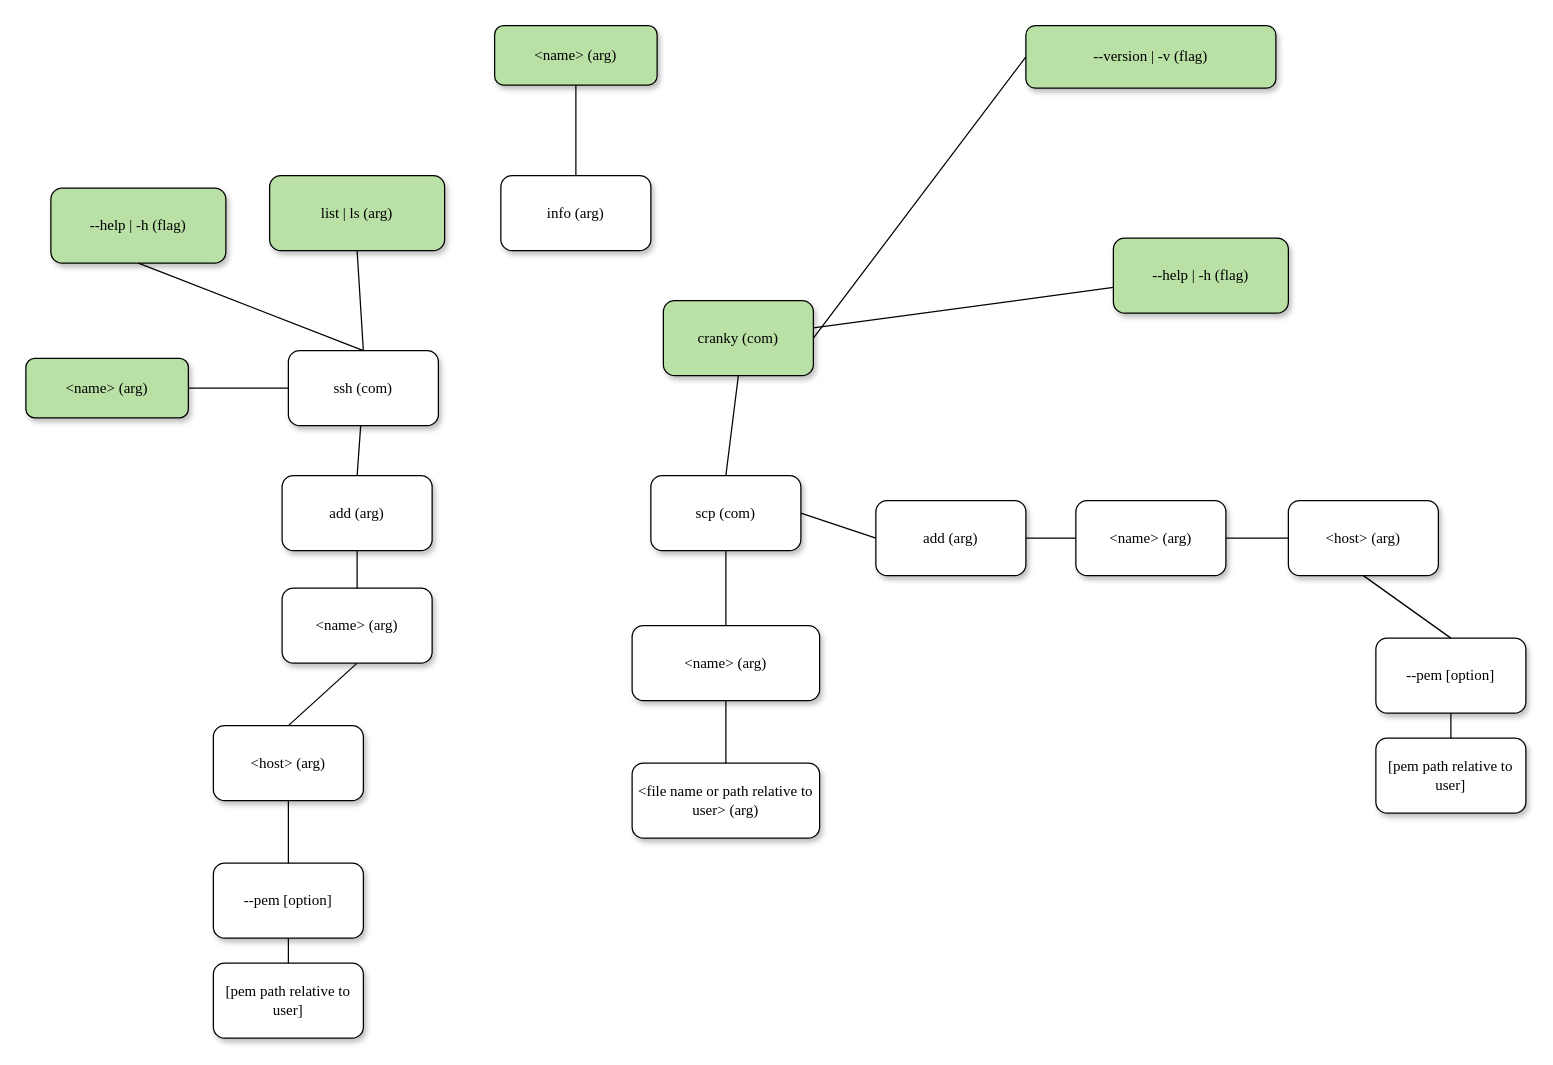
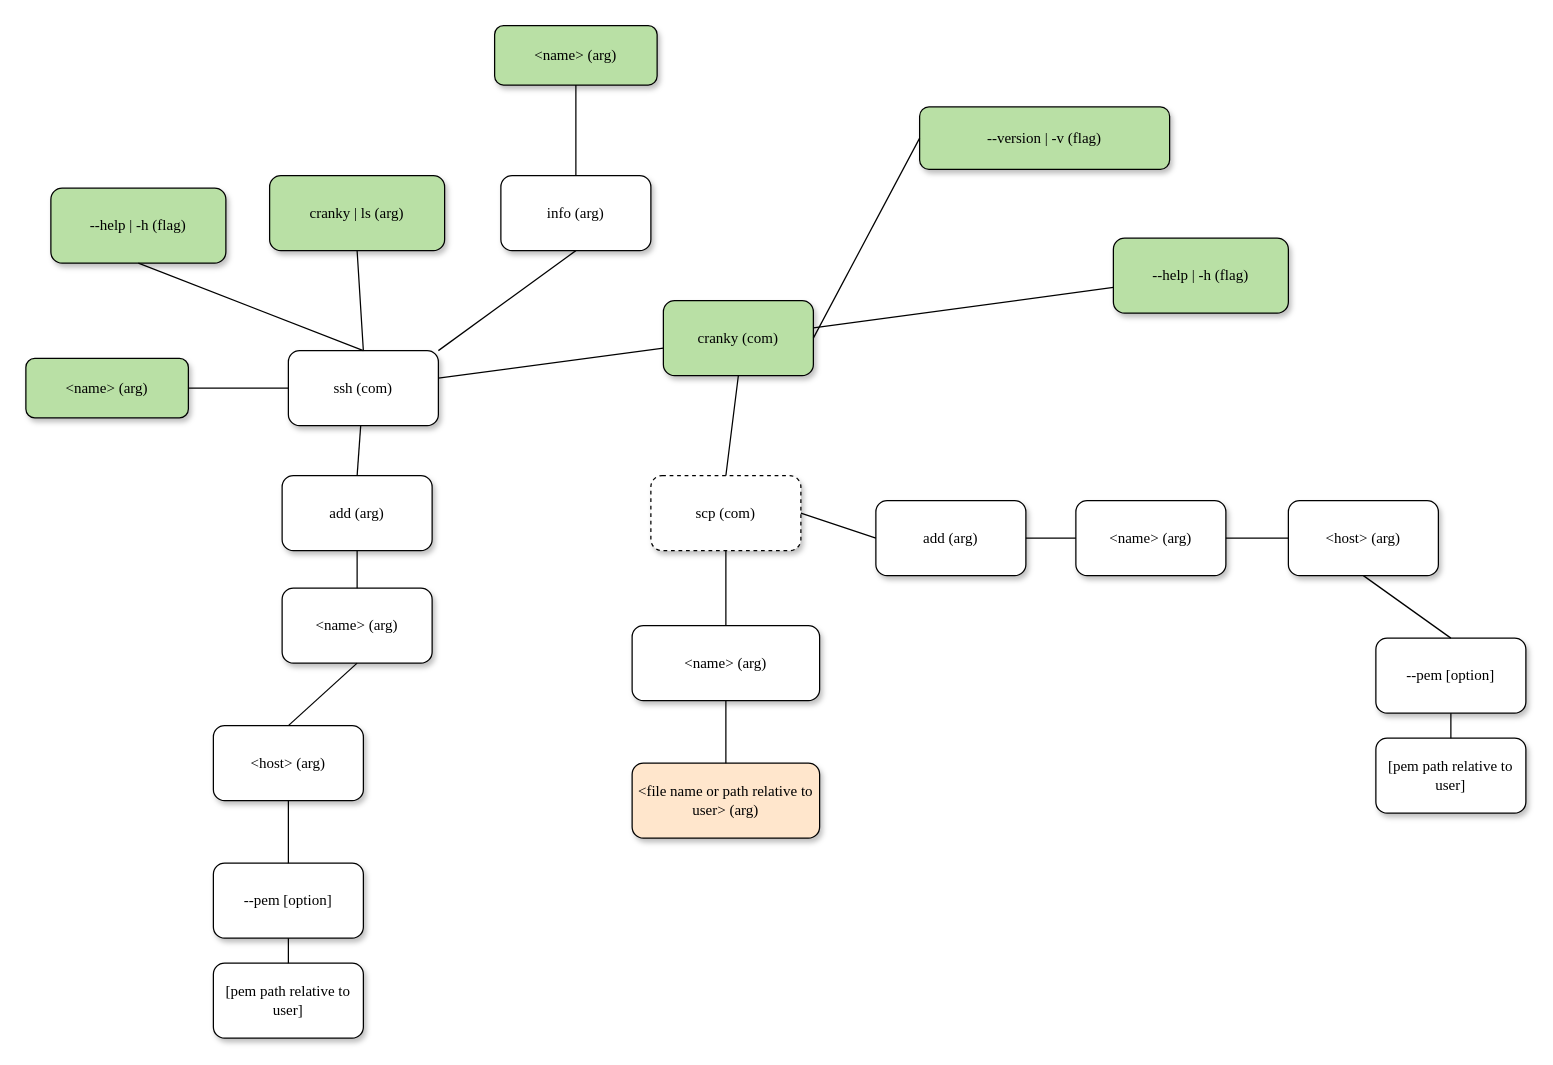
- <mxCell id="7" value="--version | -v (flag)" style="whiteSpace=wrap;html=1;rounded=1;shadow=1;labelBackgroundColor=none;strokeWidth=1;fontFamily=Verdana;fontSize=12;align=center;fillColor=#B9E0A5;" vertex="1" parent="1"><mxGeometry x="820" y="20" width="200" height="50" as="geometry" /></mxCell>
+ <mxCell id="7" value="--version | -v (flag)" style="whiteSpace=wrap;html=1;rounded=1;shadow=1;labelBackgroundColor=none;strokeWidth=1;fontFamily=Verdana;fontSize=12;align=center;fillColor=#B9E0A5;" vertex="1" parent="1"><mxGeometry x="735" y="85" width="200" height="50" as="geometry" /></mxCell>
- <mxCell id="20" value="&lt;span&gt;list | ls (arg)&lt;br&gt;&lt;/span&gt;" style="whiteSpace=wrap;html=1;rounded=1;shadow=1;labelBackgroundColor=none;strokeWidth=1;fontFamily=Verdana;fontSize=12;align=center;fillColor=#B9E0A5;" vertex="1" parent="1"><mxGeometry x="215" y="140" width="140" height="60" as="geometry" /></mxCell>
+ <mxCell id="20" value="&lt;span&gt;cranky | ls (arg)&lt;br&gt;&lt;/span&gt;" style="whiteSpace=wrap;html=1;rounded=1;shadow=1;labelBackgroundColor=none;strokeWidth=1;fontFamily=Verdana;fontSize=12;align=center;fillColor=#B9E0A5;" vertex="1" parent="1"><mxGeometry x="215" y="140" width="140" height="60" as="geometry" /></mxCell>
+ <mxCell id="39" value="" style="rounded=0;html=1;labelBackgroundColor=none;startArrow=none;startFill=0;startSize=5;endArrow=none;endFill=0;endSize=5;jettySize=auto;orthogonalLoop=1;strokeWidth=1;fontFamily=Verdana;fontSize=12;entryX=1;entryY=0;entryDx=0;entryDy=0;exitX=0.5;exitY=1;exitDx=0;exitDy=0;" edge="1" parent="1" source="36" target="3"><mxGeometry x="-0.2" y="14" relative="1" as="geometry"><mxPoint as="offset" /><mxPoint x="315" y="240" as="sourcePoint" /><mxPoint x="320" y="310" as="targetPoint" /><Array as="points" /></mxGeometry></mxCell>
+ <mxCell id="6" value="" style="rounded=0;html=1;labelBackgroundColor=none;startArrow=none;startFill=0;startSize=5;endArrow=none;endFill=0;endSize=5;jettySize=auto;orthogonalLoop=1;strokeWidth=1;fontFamily=Verdana;fontSize=12" parent="1" source="2" target="3" edge="1"><mxGeometry x="-0.359" y="-11" relative="1" as="geometry"><mxPoint as="offset" /></mxGeometry></mxCell>
- <mxCell id="17" value="&lt;span&gt;scp (com)&lt;/span&gt;" style="whiteSpace=wrap;html=1;rounded=1;shadow=1;labelBackgroundColor=none;strokeWidth=1;fontFamily=Verdana;fontSize=12;align=center;fillColor=#FFFFFF;" vertex="1" parent="1"><mxGeometry x="520" y="380" width="120" height="60" as="geometry" /></mxCell>
+ <mxCell id="17" value="&lt;span&gt;scp (com)&lt;/span&gt;" style="whiteSpace=wrap;html=1;rounded=1;shadow=1;labelBackgroundColor=none;strokeWidth=1;fontFamily=Verdana;fontSize=12;align=center;fillColor=#FFFFFF;dashed=1;" vertex="1" parent="1"><mxGeometry x="520" y="380" width="120" height="60" as="geometry" /></mxCell>
- <mxCell id="41" value="&lt;span&gt;&amp;lt;file name or path relative to user&amp;gt; (arg)&lt;/span&gt;" style="whiteSpace=wrap;html=1;rounded=1;shadow=1;labelBackgroundColor=none;strokeWidth=1;fontFamily=Verdana;fontSize=12;align=center;fillColor=#FFFFFF;" vertex="1" parent="1"><mxGeometry x="505" y="610" width="150" height="60" as="geometry" /></mxCell>
+ <mxCell id="41" value="&lt;span&gt;&amp;lt;file name or path relative to user&amp;gt; (arg)&lt;/span&gt;" style="whiteSpace=wrap;html=1;rounded=1;shadow=1;labelBackgroundColor=none;strokeWidth=1;fontFamily=Verdana;fontSize=12;align=center;fillColor=#ffe6cc;" vertex="1" parent="1"><mxGeometry x="505" y="610" width="150" height="60" as="geometry" /></mxCell>
